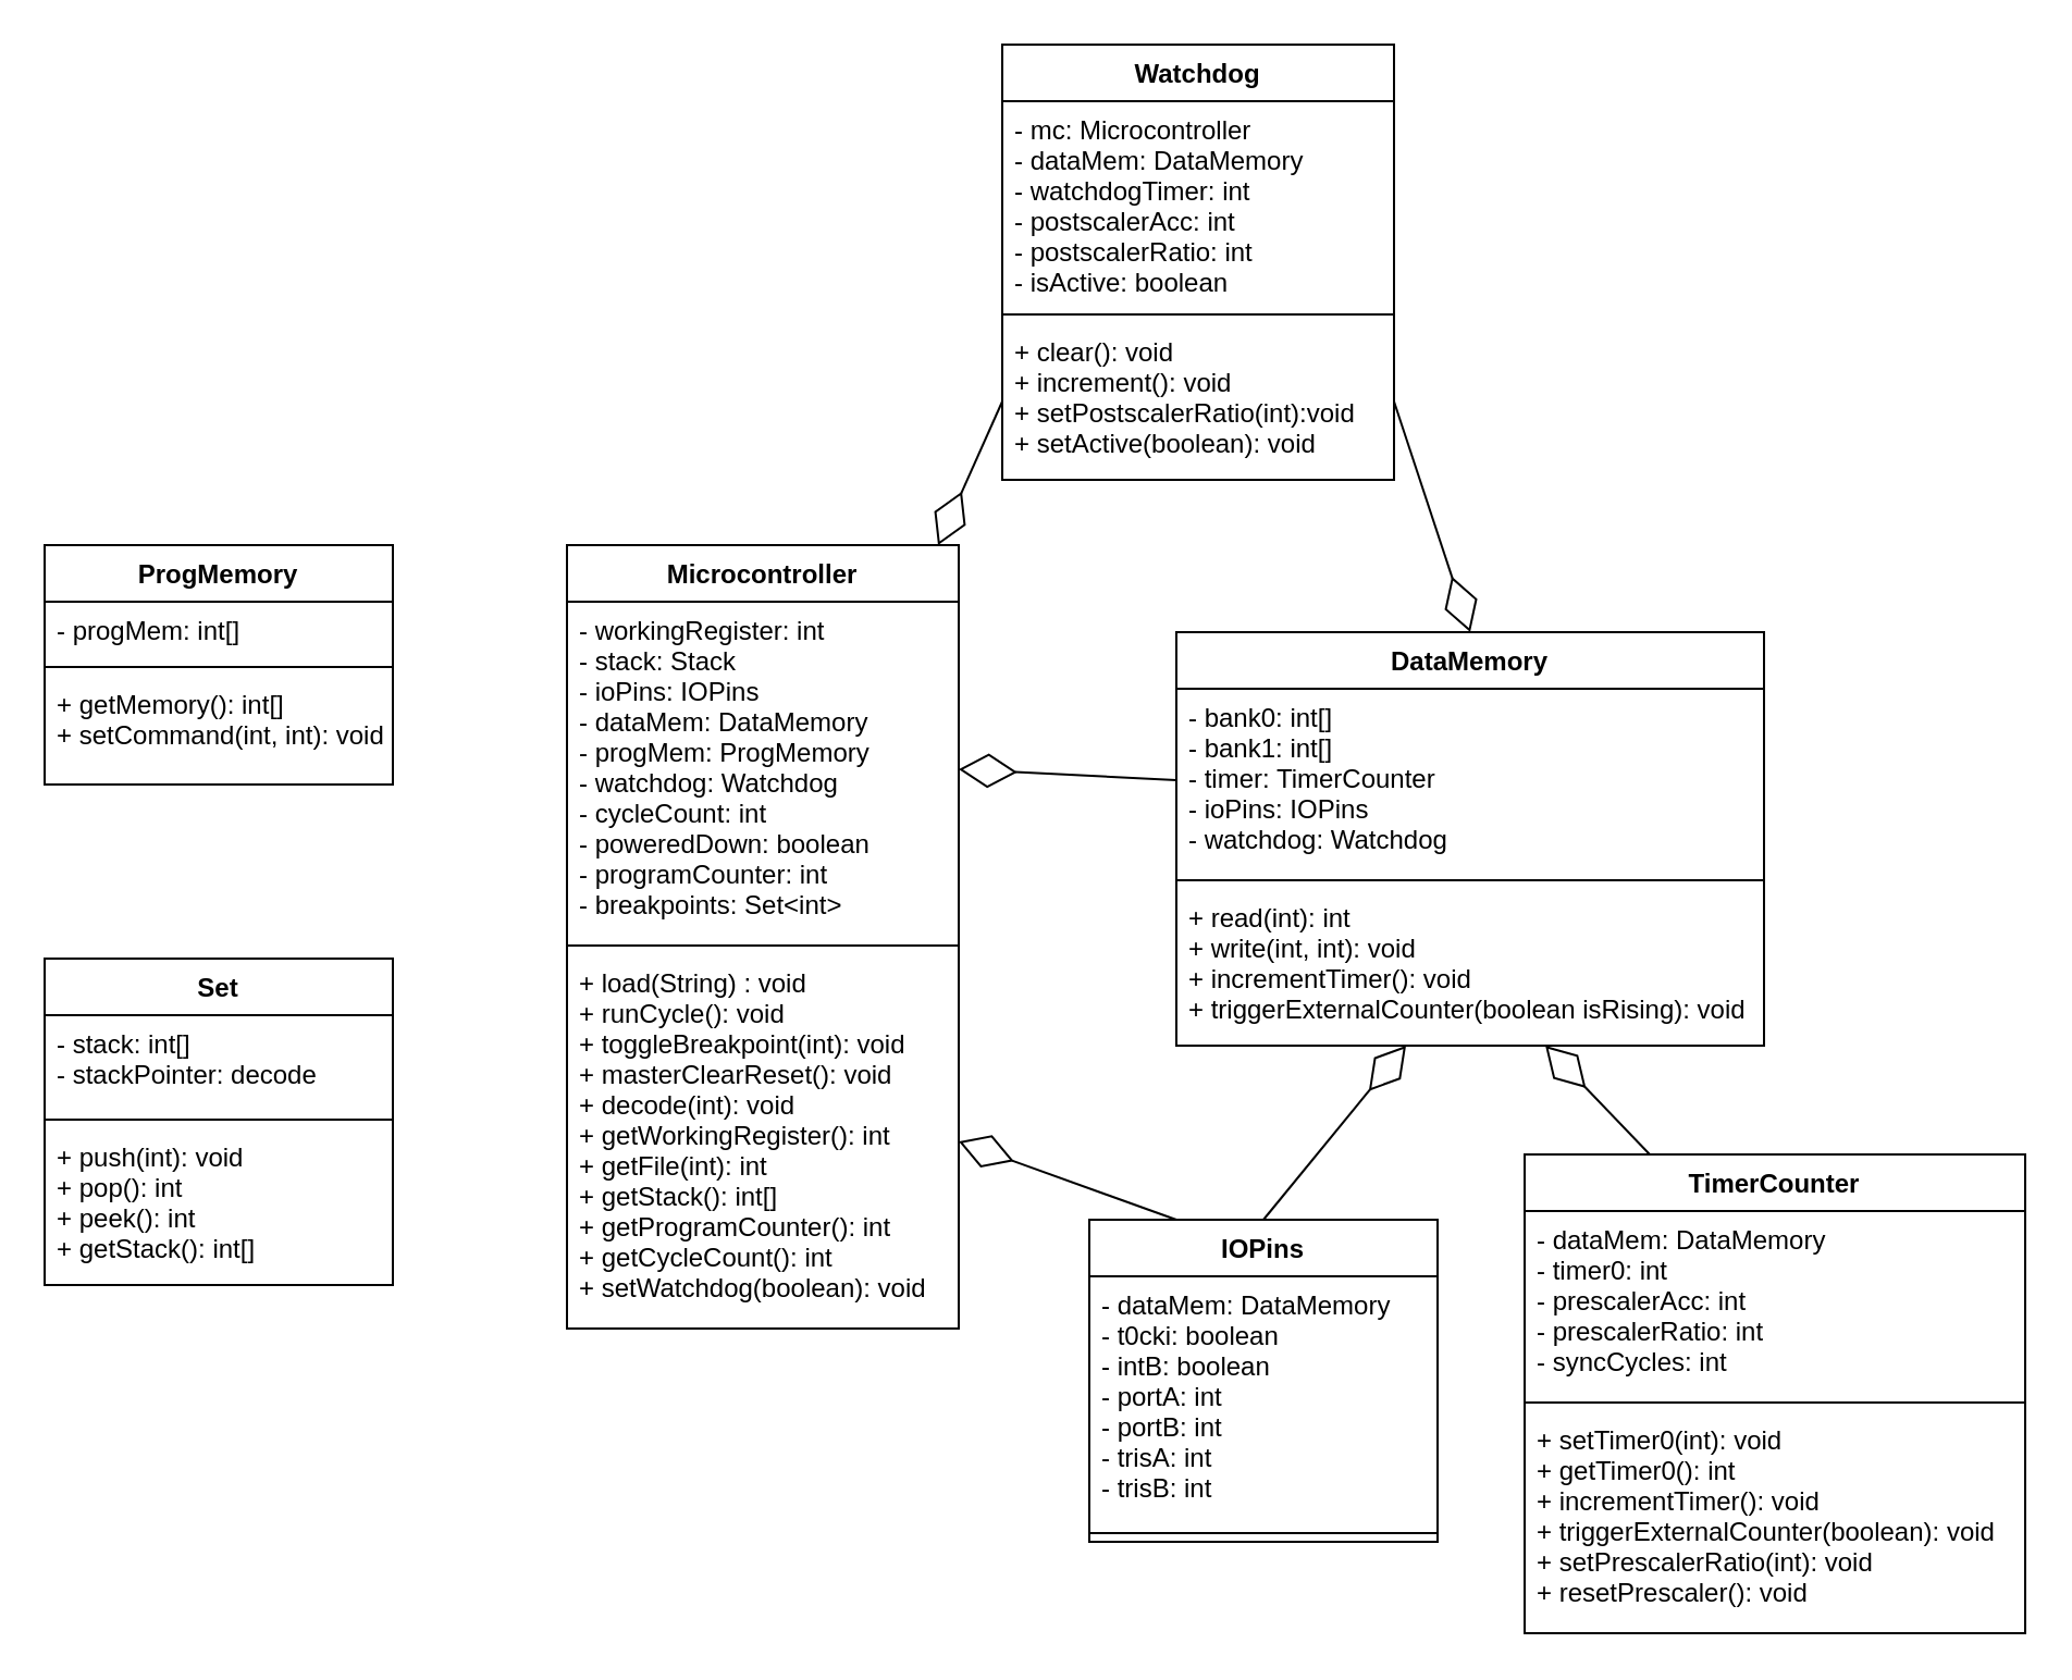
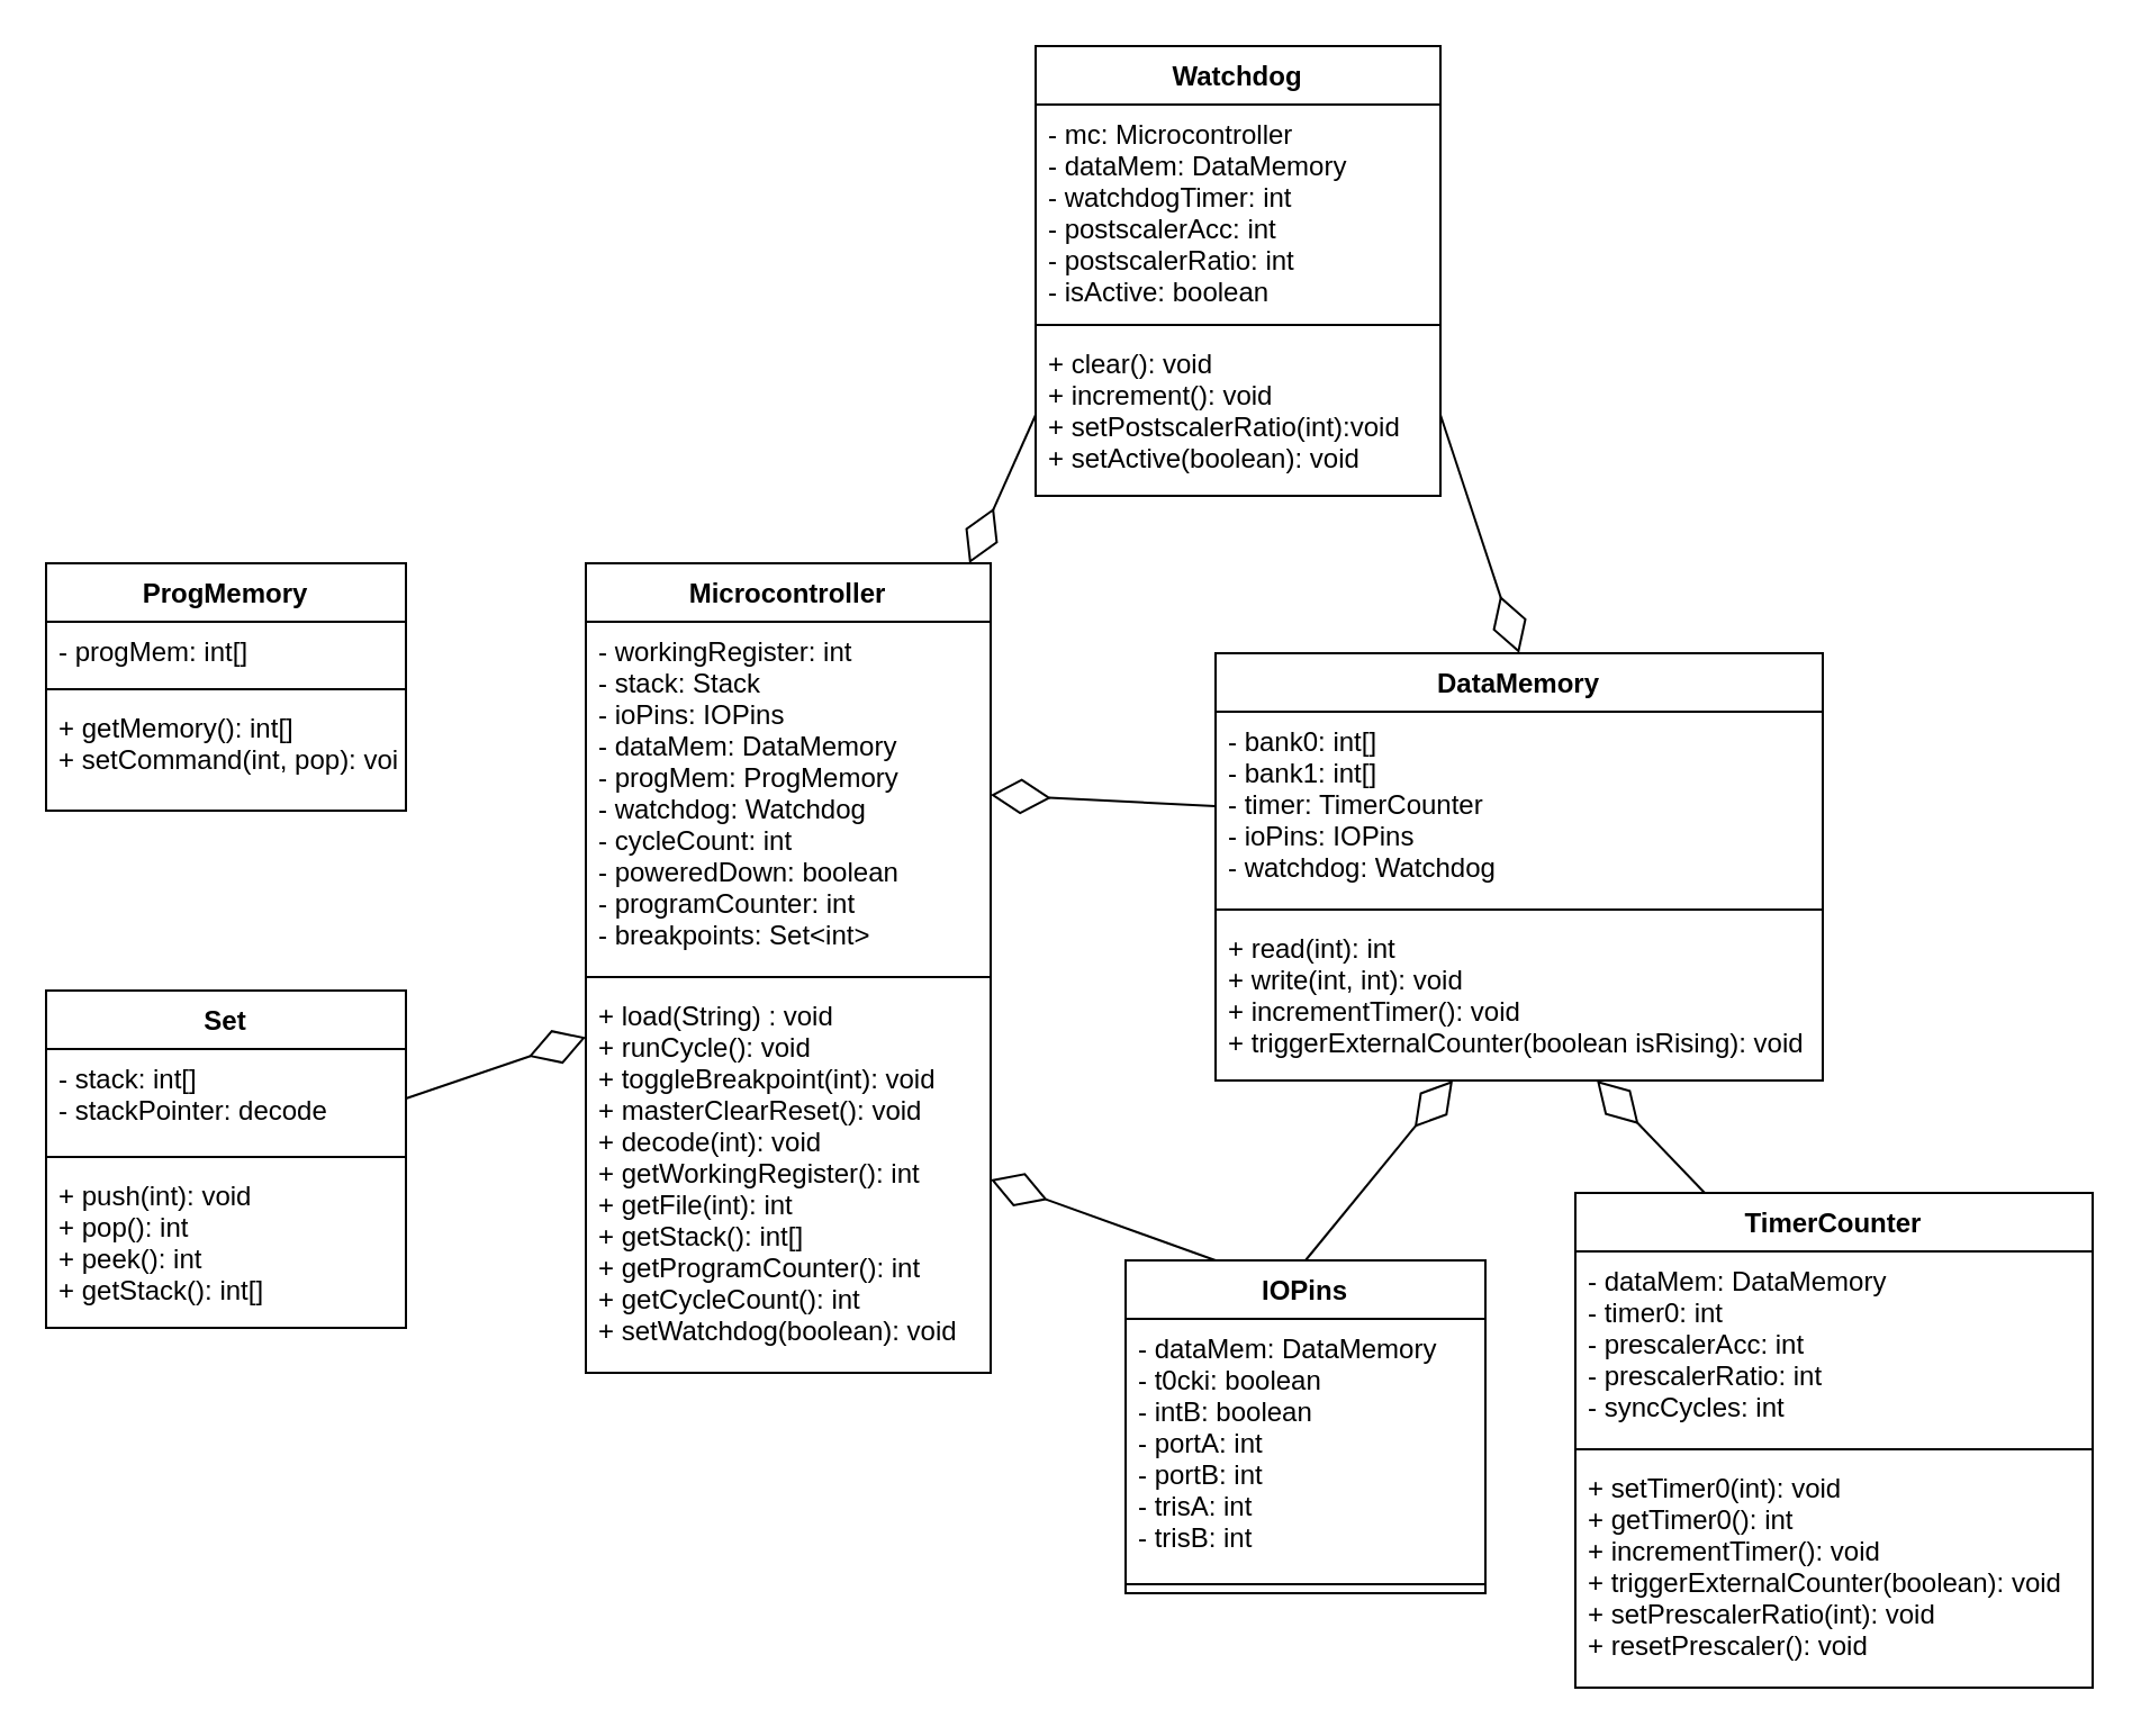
- <mxCell id="9" value="+ getMemory(): int[]&#10;+ setCommand(int, int): void" style="text;strokeColor=none;fillColor=none;align=left;verticalAlign=top;spacingLeft=4;spacingRight=4;overflow=hidden;rotatable=0;points=[[0,0.5],[1,0.5]];portConstraint=eastwest;" vertex="1" parent="6"><mxGeometry y="60" width="160" height="50" as="geometry" /></mxCell>
+ <mxCell id="9" value="+ getMemory(): int[]&#10;+ setCommand(int, pop): void" style="text;strokeColor=none;fillColor=none;align=left;verticalAlign=top;spacingLeft=4;spacingRight=4;overflow=hidden;rotatable=0;points=[[0,0.5],[1,0.5]];portConstraint=eastwest;" vertex="1" parent="6"><mxGeometry y="60" width="160" height="50" as="geometry" /></mxCell>
+ <mxCell id="30" value="" style="endArrow=diamondThin;endFill=0;endSize=24;html=1;exitX=1;exitY=0.5;exitDx=0;exitDy=0;" edge="1" parent="1" source="27" target="2"><mxGeometry width="160" relative="1" as="geometry"><mxPoint x="150" y="299" as="sourcePoint" /><mxPoint x="270" y="363" as="targetPoint" /></mxGeometry></mxCell>
